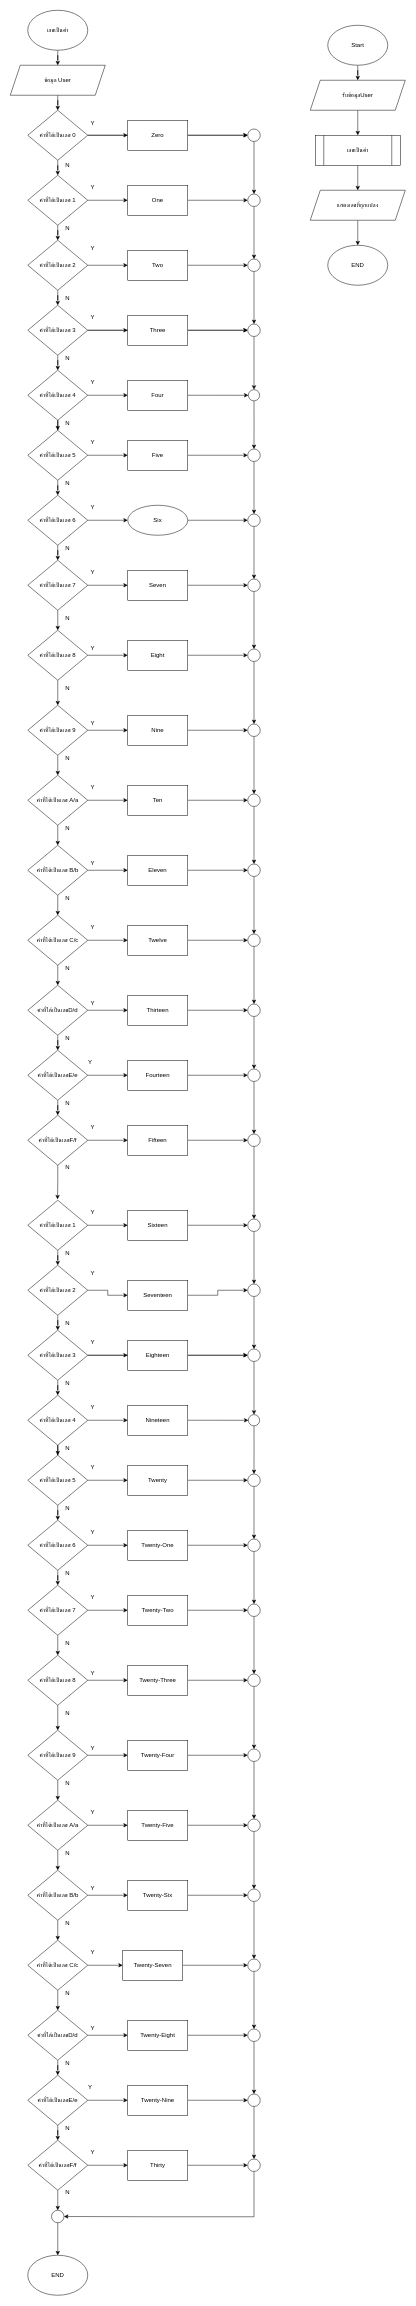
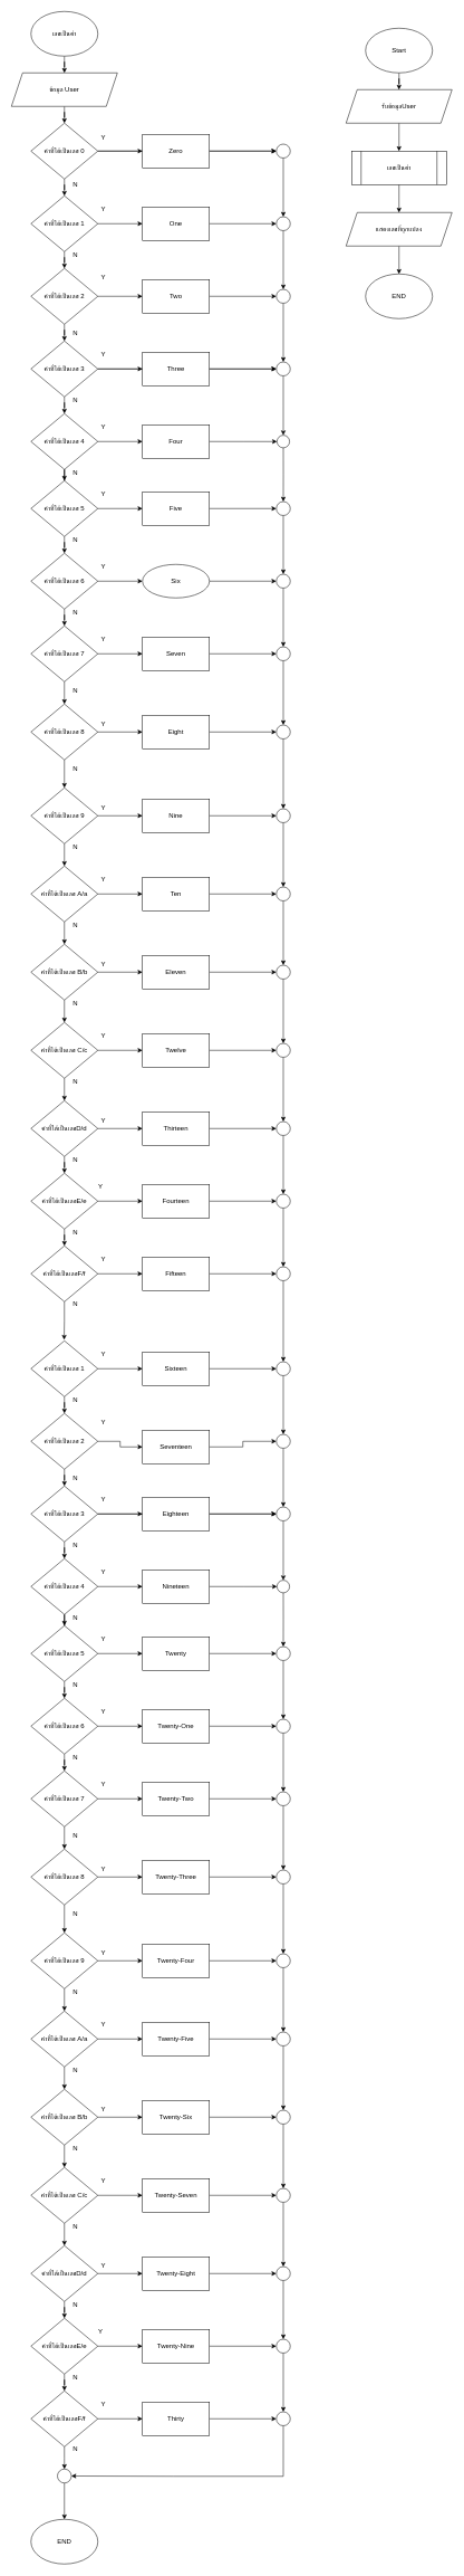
- <mxCell id="281" value="Twenty-Seven" style="rounded=0;whiteSpace=wrap;html=1;" parent="1" vertex="1"><mxGeometry x="245" y="3900" width="120" height="60" as="geometry" /></mxCell>
+ <mxCell id="281" value="Twenty-Seven" style="rounded=0;whiteSpace=wrap;html=1;" parent="1" vertex="1"><mxGeometry x="255" y="3900" width="120" height="60" as="geometry" /></mxCell>
